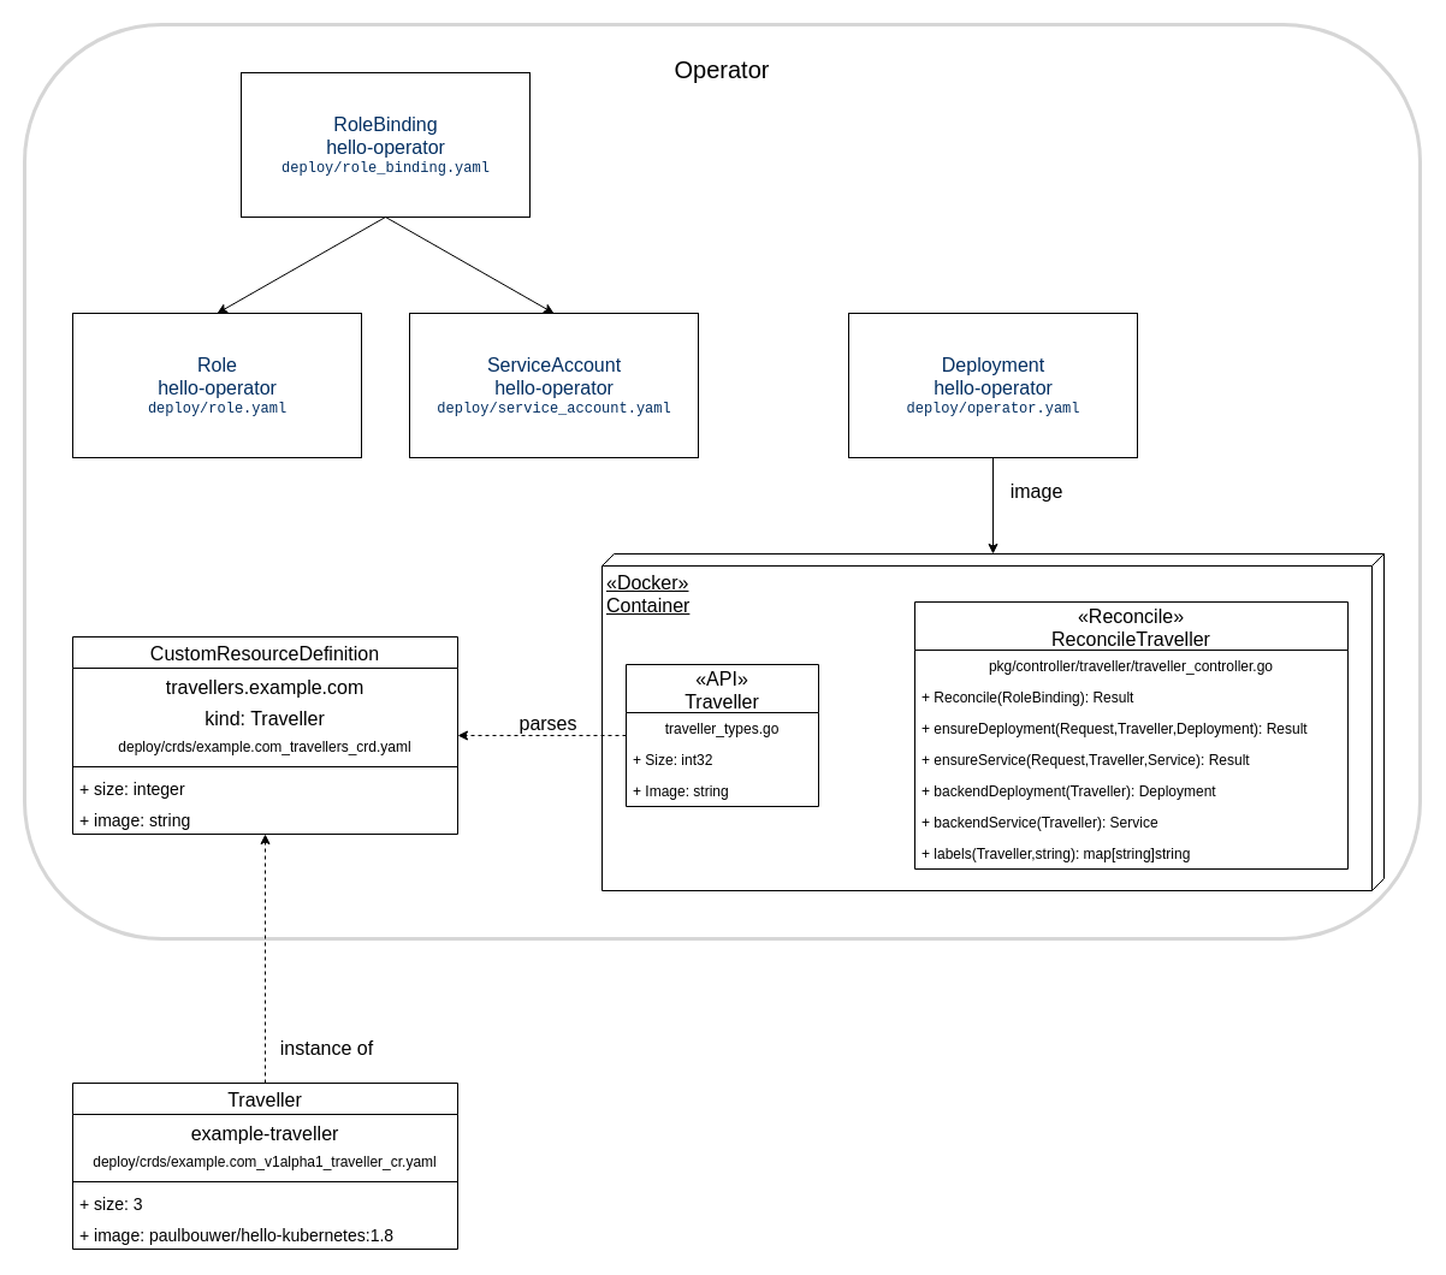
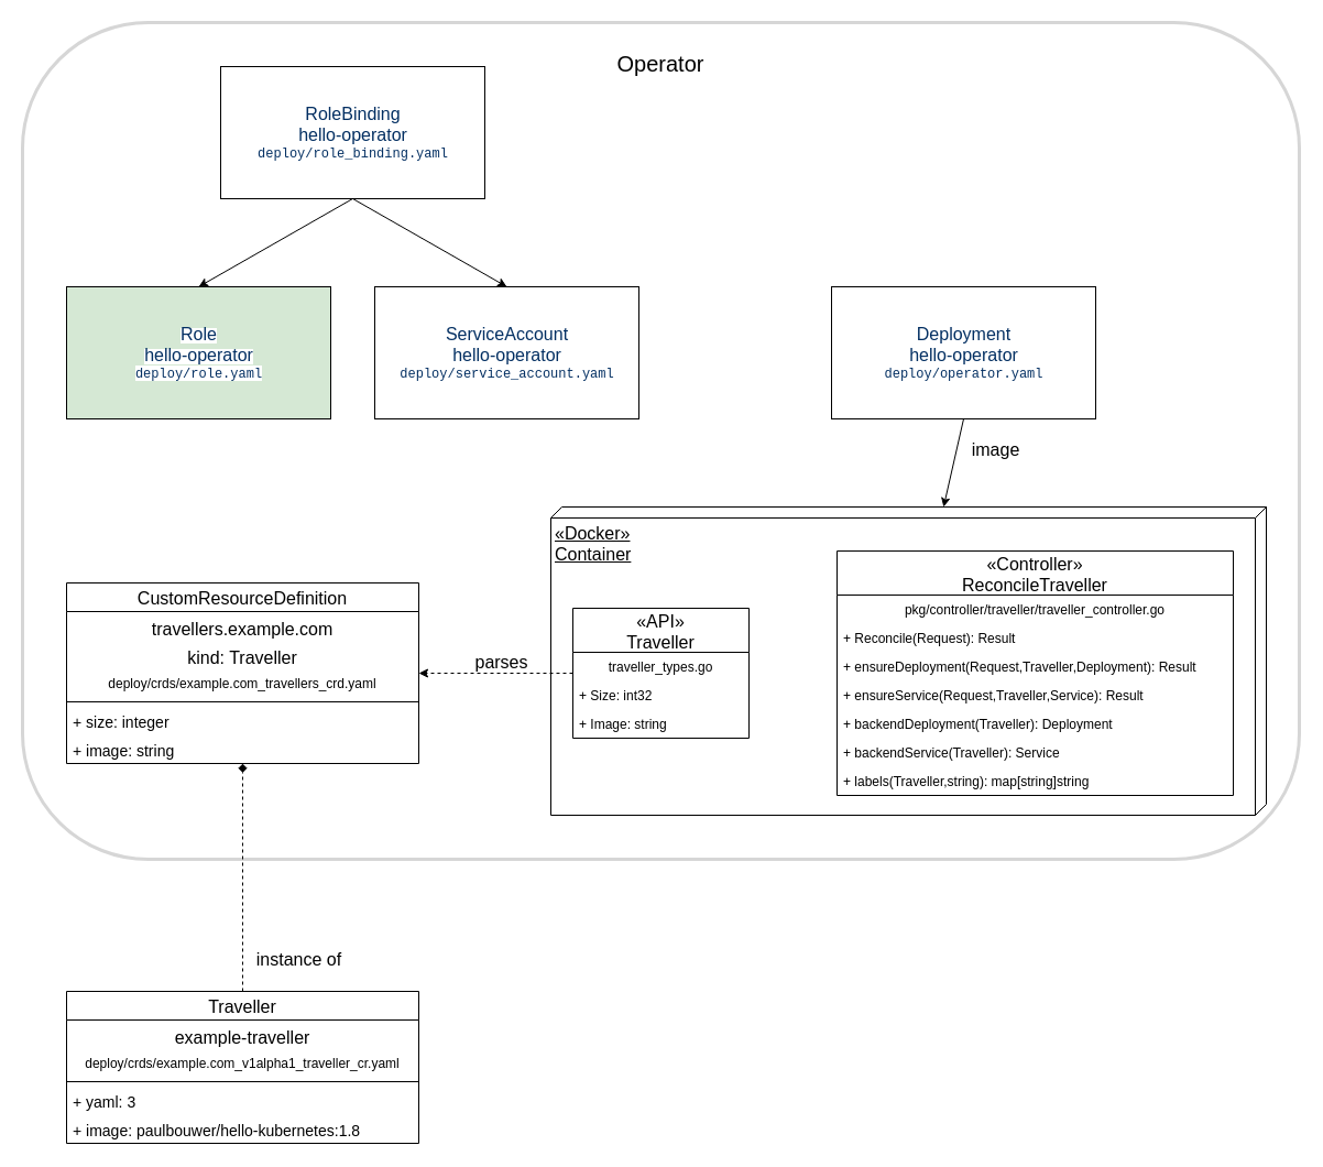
- <mxCell id="6" value="&lt;font&gt;&lt;span style=&quot;background-color: rgb(255 , 255 , 255)&quot;&gt;&lt;font color=&quot;#032f62&quot;&gt;&lt;span style=&quot;font-size: 16px&quot;&gt;Role&lt;br&gt;hello-operator&lt;/span&gt;&lt;/font&gt;&lt;br&gt;&lt;/span&gt;&lt;/font&gt;&lt;span style=&quot;background-color: rgb(255 , 255 , 255)&quot;&gt;&lt;font color=&quot;#032f62&quot; face=&quot;SFMono-Regular, Consolas, Liberation Mono, Menlo, monospace&quot; style=&quot;font-size: 12px&quot;&gt;deploy/role.yaml&lt;/font&gt;&lt;br&gt;&lt;/span&gt;" style="html=1;" vertex="1" parent="1"><mxGeometry x="60" y="260" width="240" height="120" as="geometry" /></mxCell>
+ <mxCell id="6" value="&lt;font&gt;&lt;span style=&quot;background-color: rgb(255 , 255 , 255)&quot;&gt;&lt;font color=&quot;#032f62&quot;&gt;&lt;span style=&quot;font-size: 16px&quot;&gt;Role&lt;br&gt;hello-operator&lt;/span&gt;&lt;/font&gt;&lt;br&gt;&lt;/span&gt;&lt;/font&gt;&lt;span style=&quot;background-color: rgb(255 , 255 , 255)&quot;&gt;&lt;font color=&quot;#032f62&quot; face=&quot;SFMono-Regular, Consolas, Liberation Mono, Menlo, monospace&quot; style=&quot;font-size: 12px&quot;&gt;deploy/role.yaml&lt;/font&gt;&lt;br&gt;&lt;/span&gt;" style="html=1;fillColor=#d5e8d4;" vertex="1" parent="1"><mxGeometry x="60" y="260" width="240" height="120" as="geometry" /></mxCell>
- <mxCell id="10" value="&lt;font&gt;&lt;span style=&quot;background-color: rgb(255 , 255 , 255)&quot;&gt;&lt;font color=&quot;#032f62&quot;&gt;&lt;span style=&quot;font-size: 16px&quot;&gt;Deployment&lt;br&gt;hello-operator&lt;/span&gt;&lt;/font&gt;&lt;br&gt;&lt;/span&gt;&lt;/font&gt;&lt;span style=&quot;background-color: rgb(255 , 255 , 255)&quot;&gt;&lt;font color=&quot;#032f62&quot; face=&quot;SFMono-Regular, Consolas, Liberation Mono, Menlo, monospace&quot;&gt;deploy/operator.yaml&lt;/font&gt;&lt;br&gt;&lt;/span&gt;" style="html=1;" vertex="1" parent="1"><mxGeometry x="705" y="260" width="240" height="120" as="geometry" /></mxCell>
+ <mxCell id="10" value="&lt;font&gt;&lt;span style=&quot;background-color: rgb(255 , 255 , 255)&quot;&gt;&lt;font color=&quot;#032f62&quot;&gt;&lt;span style=&quot;font-size: 16px&quot;&gt;Deployment&lt;br&gt;hello-operator&lt;/span&gt;&lt;/font&gt;&lt;br&gt;&lt;/span&gt;&lt;/font&gt;&lt;span style=&quot;background-color: rgb(255 , 255 , 255)&quot;&gt;&lt;font color=&quot;#032f62&quot; face=&quot;SFMono-Regular, Consolas, Liberation Mono, Menlo, monospace&quot;&gt;deploy/operator.yaml&lt;/font&gt;&lt;br&gt;&lt;/span&gt;" style="html=1;" vertex="1" parent="1"><mxGeometry x="755" y="260" width="240" height="120" as="geometry" /></mxCell>
- <mxCell id="12" value="«Reconcile»&#10;ReconcileTraveller" style="swimlane;fontStyle=0;childLayout=stackLayout;horizontal=1;startSize=40;fillColor=none;horizontalStack=0;resizeParent=1;resizeParentMax=0;resizeLast=0;collapsible=1;marginBottom=0;fontSize=16;" vertex="1" parent="1"><mxGeometry x="760" y="500" width="360" height="222" as="geometry"><mxRectangle x="420" y="710" width="90" height="26" as="alternateBounds" /></mxGeometry></mxCell>
+ <mxCell id="12" value="«Controller»&#10;ReconcileTraveller" style="swimlane;fontStyle=0;childLayout=stackLayout;horizontal=1;startSize=40;fillColor=none;horizontalStack=0;resizeParent=1;resizeParentMax=0;resizeLast=0;collapsible=1;marginBottom=0;fontSize=16;" vertex="1" parent="1"><mxGeometry x="760" y="500" width="360" height="222" as="geometry"><mxRectangle x="420" y="710" width="90" height="26" as="alternateBounds" /></mxGeometry></mxCell>
- <mxCell id="14" value="+ Reconcile(RoleBinding): Result" style="text;strokeColor=none;fillColor=none;align=left;verticalAlign=top;spacingLeft=4;spacingRight=4;overflow=hidden;rotatable=0;points=[[0,0.5],[1,0.5]];portConstraint=eastwest;" vertex="1" parent="12"><mxGeometry y="66" width="360" height="26" as="geometry" /></mxCell>
+ <mxCell id="14" value="+ Reconcile(Request): Result" style="text;strokeColor=none;fillColor=none;align=left;verticalAlign=top;spacingLeft=4;spacingRight=4;overflow=hidden;rotatable=0;points=[[0,0.5],[1,0.5]];portConstraint=eastwest;" vertex="1" parent="12"><mxGeometry y="66" width="360" height="26" as="geometry" /></mxCell>
- <mxCell id="31" style="edgeStyle=none;rounded=0;orthogonalLoop=1;jettySize=auto;html=1;exitX=0.5;exitY=0;exitDx=0;exitDy=0;fontSize=16;dashed=1;" edge="1" parent="1" source="33" target="24"><mxGeometry relative="1" as="geometry"><mxPoint x="290" y="730" as="targetPoint" /></mxGeometry></mxCell>
+ <mxCell id="31" style="edgeStyle=none;rounded=0;orthogonalLoop=1;jettySize=auto;html=1;exitX=0.5;exitY=0;exitDx=0;exitDy=0;fontSize=16;dashed=1;endArrow=diamond;" edge="1" parent="1" source="33" target="24"><mxGeometry relative="1" as="geometry"><mxPoint x="290" y="730" as="targetPoint" /></mxGeometry></mxCell>
- <mxCell id="37" value="+ size: 3" style="text;strokeColor=none;fillColor=none;align=left;verticalAlign=top;spacingLeft=4;spacingRight=4;overflow=hidden;rotatable=0;points=[[0,0.5],[1,0.5]];portConstraint=eastwest;fontSize=14;" vertex="1" parent="33"><mxGeometry y="86" width="320" height="26" as="geometry" /></mxCell>
+ <mxCell id="37" value="+ yaml: 3" style="text;strokeColor=none;fillColor=none;align=left;verticalAlign=top;spacingLeft=4;spacingRight=4;overflow=hidden;rotatable=0;points=[[0,0.5],[1,0.5]];portConstraint=eastwest;fontSize=14;" vertex="1" parent="33"><mxGeometry y="86" width="320" height="26" as="geometry" /></mxCell>
